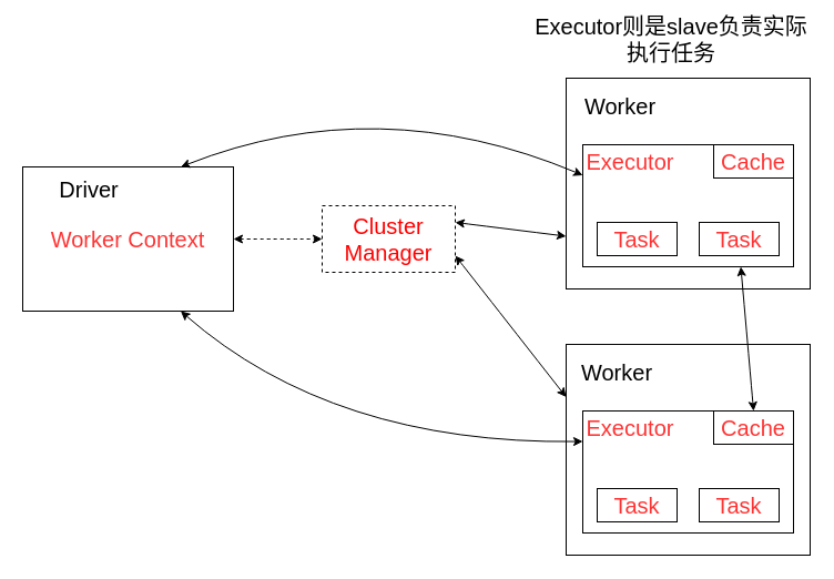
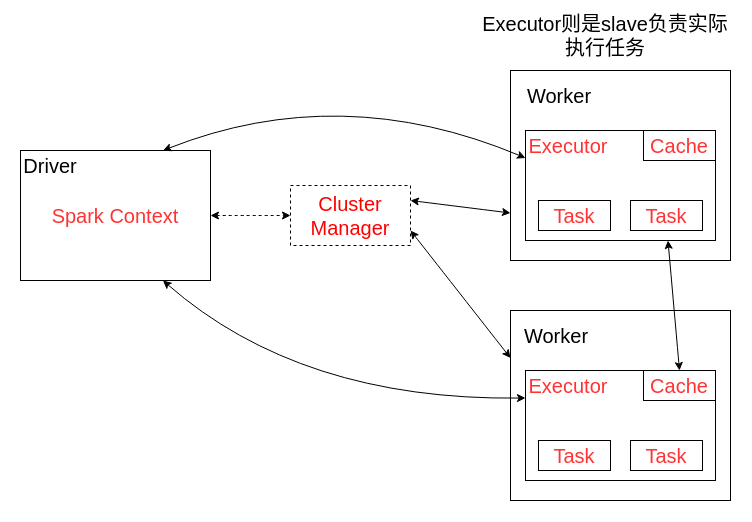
- <mxCell id="3" value="&lt;font style=&quot;font-size: 20px&quot;&gt;Driver&lt;/font&gt;" style="text;html=1;strokeColor=none;fillColor=none;align=center;verticalAlign=middle;whiteSpace=wrap;rounded=0;" parent="1" vertex="1"><mxGeometry x="50" y="155" width="60" height="30" as="geometry" /></mxCell>
+ <mxCell id="3" value="&lt;font style=&quot;font-size: 20px&quot;&gt;Driver&lt;/font&gt;" style="text;html=1;strokeColor=none;fillColor=none;align=center;verticalAlign=middle;whiteSpace=wrap;rounded=0;" parent="1" vertex="1"><mxGeometry x="20" y="150" width="60" height="30" as="geometry" /></mxCell>
- <mxCell id="5" value="&lt;font color=&quot;#ff3333&quot;&gt;Worker Context&lt;/font&gt;" style="text;html=1;strokeColor=none;fillColor=none;align=center;verticalAlign=middle;whiteSpace=wrap;rounded=0;fontSize=20;" parent="1" vertex="1"><mxGeometry x="20" y="200" width="190" height="30" as="geometry" /></mxCell>
+ <mxCell id="5" value="&lt;font color=&quot;#ff3333&quot;&gt;Spark Context&lt;/font&gt;" style="text;html=1;strokeColor=none;fillColor=none;align=center;verticalAlign=middle;whiteSpace=wrap;rounded=0;fontSize=20;" parent="1" vertex="1"><mxGeometry x="20" y="200" width="190" height="30" as="geometry" /></mxCell>
